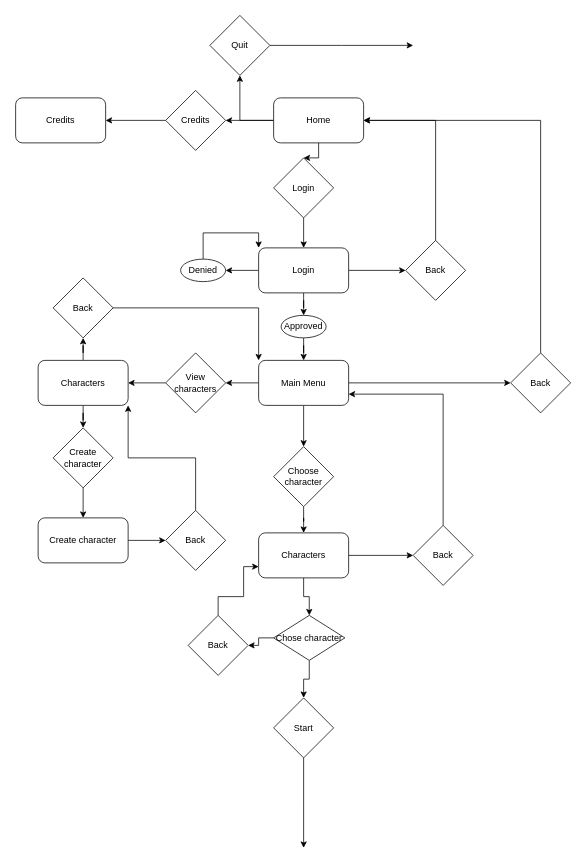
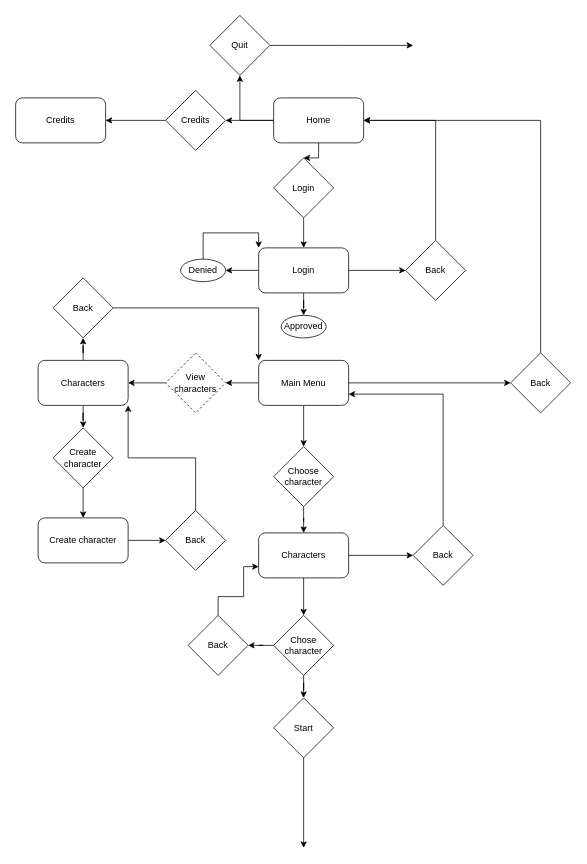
- <mxCell id="21" style="edgeStyle=orthogonalEdgeStyle;rounded=0;orthogonalLoop=1;jettySize=auto;html=1;entryX=0.5;entryY=0;entryDx=0;entryDy=0;" edge="1" parent="1" source="22" target="26"><mxGeometry relative="1" as="geometry" /></mxCell>
- <mxCell id="30" value="View characters" style="rhombus;whiteSpace=wrap;html=1;" vertex="1" parent="1"><mxGeometry x="220" y="470" width="80" height="80" as="geometry" /></mxCell>
+ <mxCell id="30" value="View characters" style="rhombus;whiteSpace=wrap;html=1;dashed=1;" vertex="1" parent="1"><mxGeometry x="220" y="470" width="80" height="80" as="geometry" /></mxCell>
- <mxCell id="51" value="Chose character" style="rhombus;whiteSpace=wrap;html=1;" vertex="1" parent="1"><mxGeometry x="364" y="820" width="95" height="60" as="geometry" /></mxCell>
+ <mxCell id="51" value="Chose character" style="rhombus;whiteSpace=wrap;html=1;" vertex="1" parent="1"><mxGeometry x="364" y="820" width="80" height="80" as="geometry" /></mxCell>
